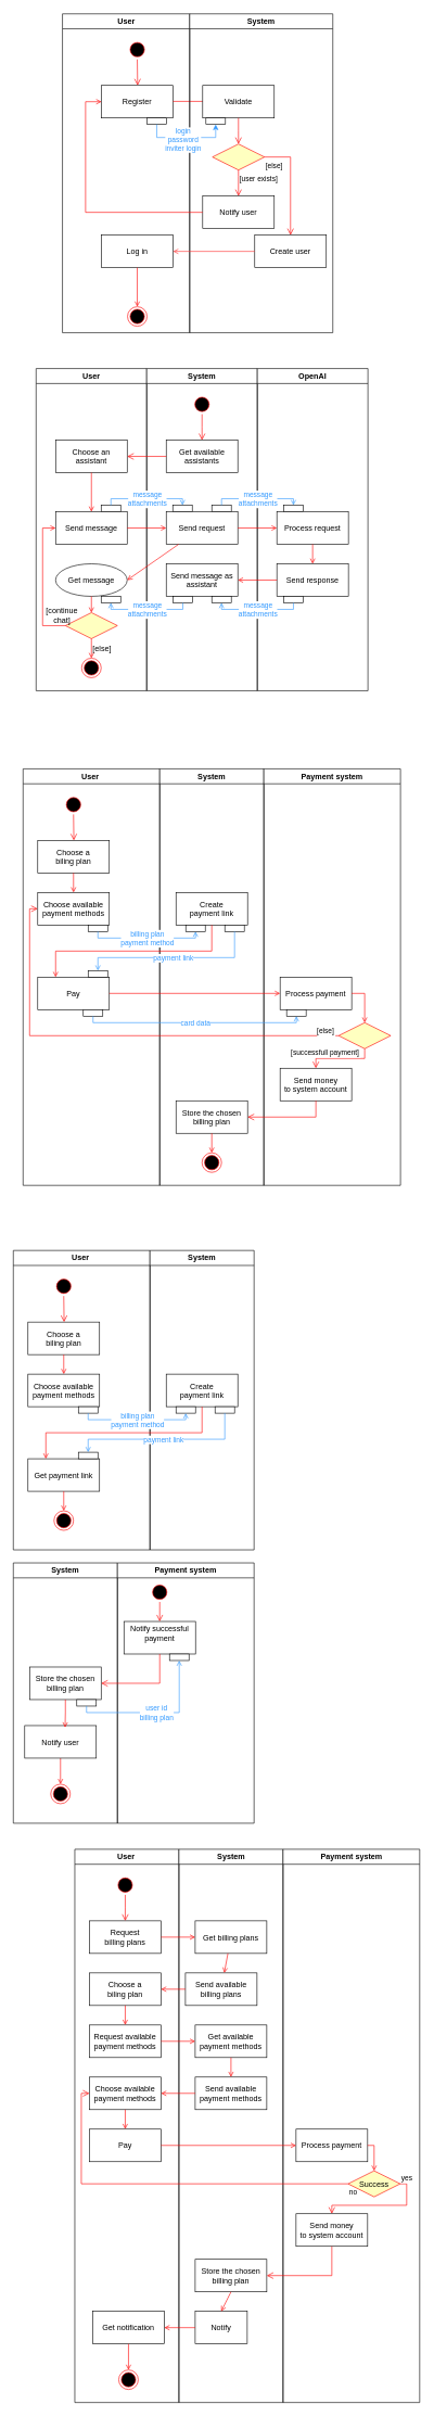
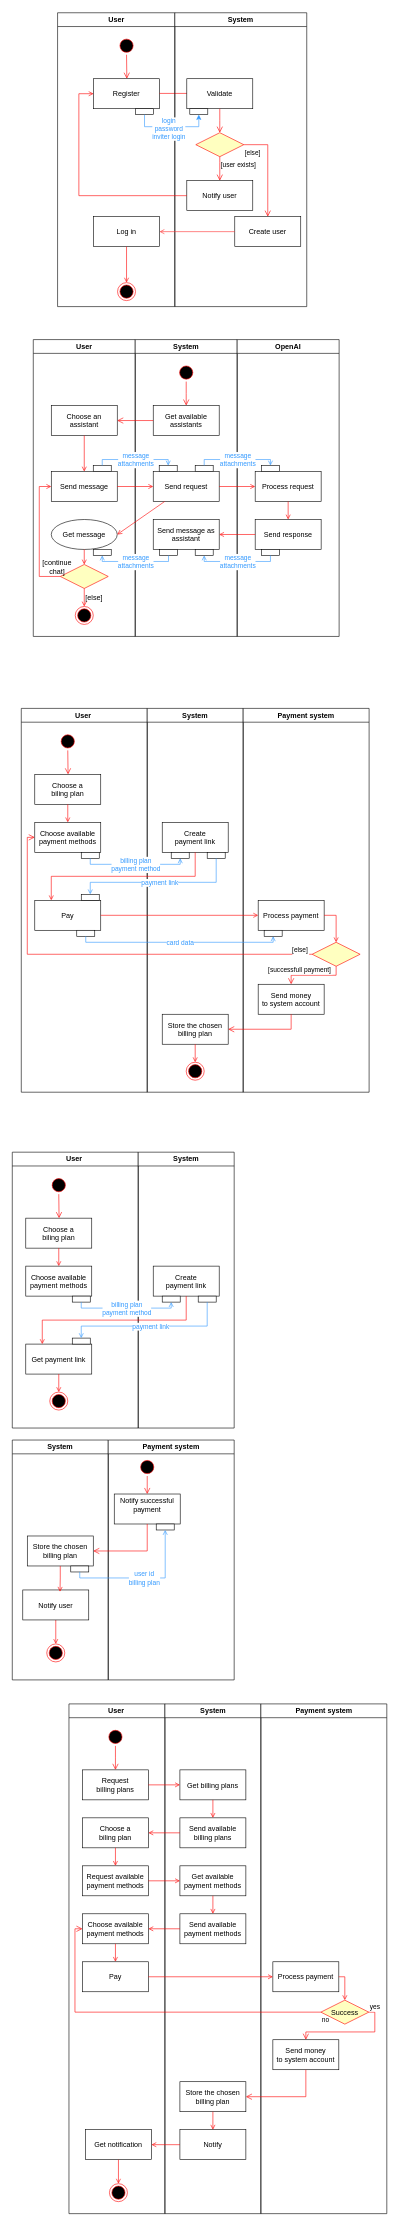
- <mxCell id="82" value="Send available&#10;billing plans" style="" parent="80" vertex="1"><mxGeometry x="10" y="190" width="110" height="50" as="geometry" /></mxCell>
+ <mxCell id="82" value="Send available&#10;billing plans" style="" parent="80" vertex="1"><mxGeometry x="25" y="190" width="110" height="50" as="geometry" /></mxCell>
- <mxCell id="88" value="Notify" style="" parent="80" vertex="1"><mxGeometry x="25" y="710" width="80" height="50" as="geometry" /></mxCell>
+ <mxCell id="88" value="Notify" style="" parent="80" vertex="1"><mxGeometry x="25" y="710" width="110" height="50" as="geometry" /></mxCell>
